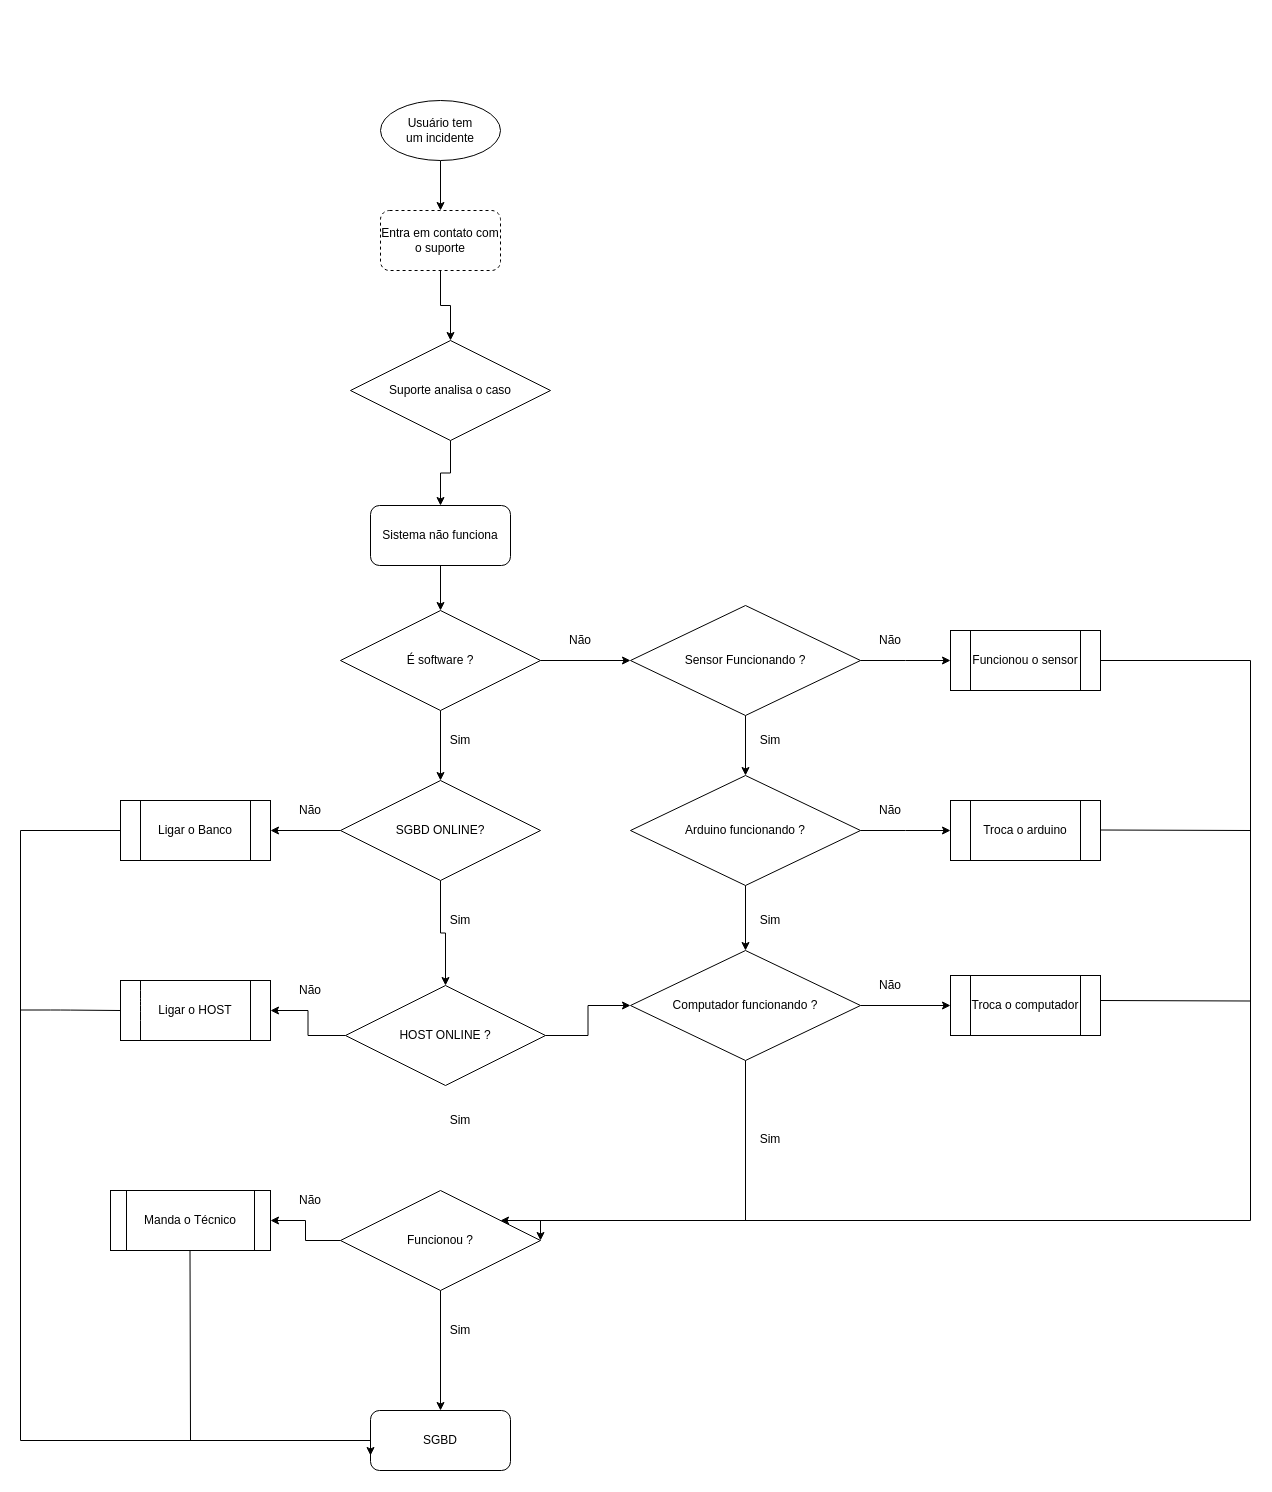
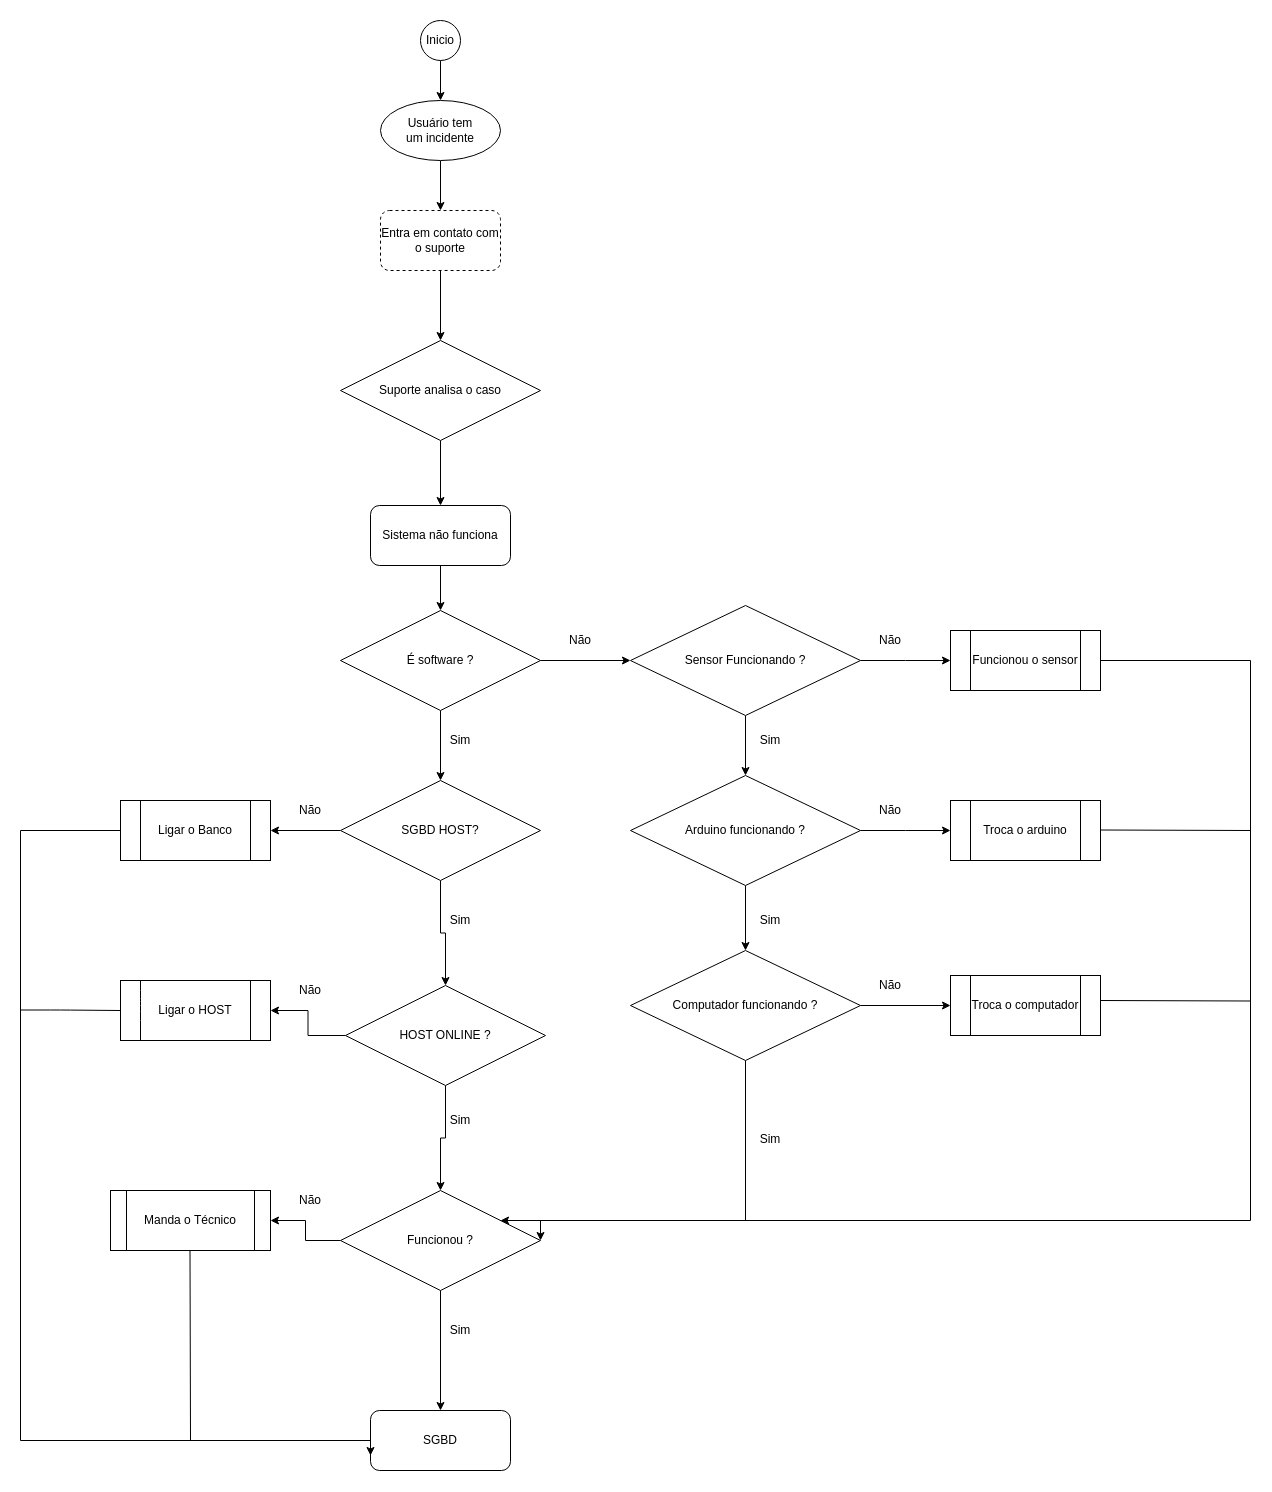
+ <mxCell id="3" value="Inicio" style="ellipse;whiteSpace=wrap;html=1;aspect=fixed;" parent="1" vertex="1"><mxGeometry x="420" y="20" width="40" height="40" as="geometry" /></mxCell>
+ <mxCell id="2" style="edgeStyle=orthogonalEdgeStyle;rounded=0;orthogonalLoop=1;jettySize=auto;html=1;entryX=0.5;entryY=0;entryDx=0;entryDy=0;" parent="1" source="3" target="5" edge="1"><mxGeometry relative="1" as="geometry" /></mxCell>
- <mxCell id="9" value="Suporte analisa o caso" style="rhombus;whiteSpace=wrap;html=1;" parent="1" vertex="1"><mxGeometry x="350" y="340" width="200" height="100" as="geometry" /></mxCell>
+ <mxCell id="9" value="Suporte analisa o caso" style="rhombus;whiteSpace=wrap;html=1;" parent="1" vertex="1"><mxGeometry x="340" y="340" width="200" height="100" as="geometry" /></mxCell>
- <mxCell id="17" value="SGBD ONLINE?" style="rhombus;whiteSpace=wrap;html=1;" parent="1" vertex="1"><mxGeometry x="340" y="780" width="200" height="100" as="geometry" /></mxCell>
+ <mxCell id="17" value="SGBD HOST?" style="rhombus;whiteSpace=wrap;html=1;" parent="1" vertex="1"><mxGeometry x="340" y="780" width="200" height="100" as="geometry" /></mxCell>
- <mxCell id="41" style="edgeStyle=orthogonalEdgeStyle;rounded=0;orthogonalLoop=1;jettySize=auto;html=1;" parent="1" source="42" target="51" edge="1"><mxGeometry relative="1" as="geometry" /></mxCell>
+ <mxCell id="41" style="edgeStyle=orthogonalEdgeStyle;rounded=0;orthogonalLoop=1;jettySize=auto;html=1;" parent="1" source="42" target="35" edge="1"><mxGeometry relative="1" as="geometry" /></mxCell>
